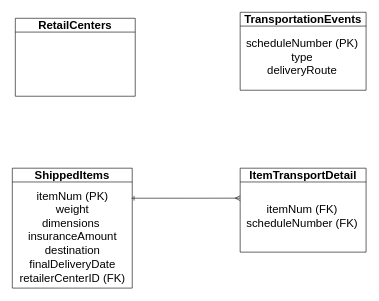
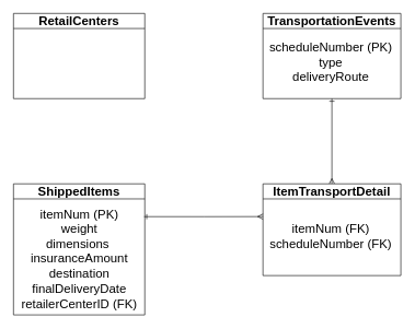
- <mxCell id="7" value="RetailCenters" style="swimlane;whiteSpace=wrap;html=1;fontSize=19;" vertex="1" parent="1"><mxGeometry x="25" y="30" width="200" height="130" as="geometry" /></mxCell>
+ <mxCell id="7" value="RetailCenters" style="swimlane;whiteSpace=wrap;html=1;fontSize=19;" vertex="1" parent="1"><mxGeometry x="20" y="20" width="200" height="130" as="geometry" /></mxCell>
+ <mxCell id="2" style="edgeStyle=orthogonalEdgeStyle;rounded=0;orthogonalLoop=1;jettySize=auto;html=1;exitX=0.5;exitY=1;exitDx=0;exitDy=0;entryX=0.5;entryY=0;entryDx=0;entryDy=0;fontSize=19;endArrow=ERmany;endFill=0;startArrow=ERone;startFill=0;" edge="1" parent="1" source="3" target="8"><mxGeometry relative="1" as="geometry" /></mxCell>
